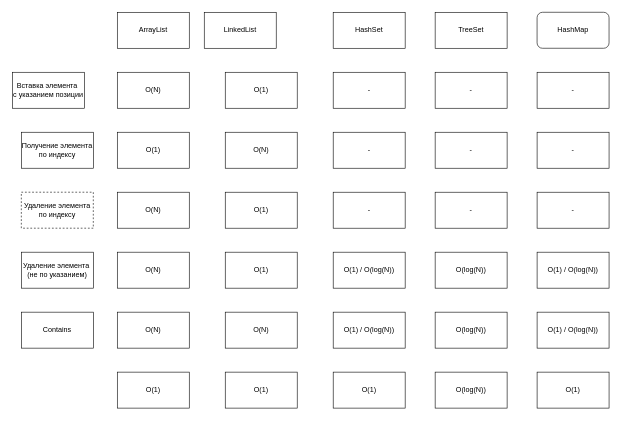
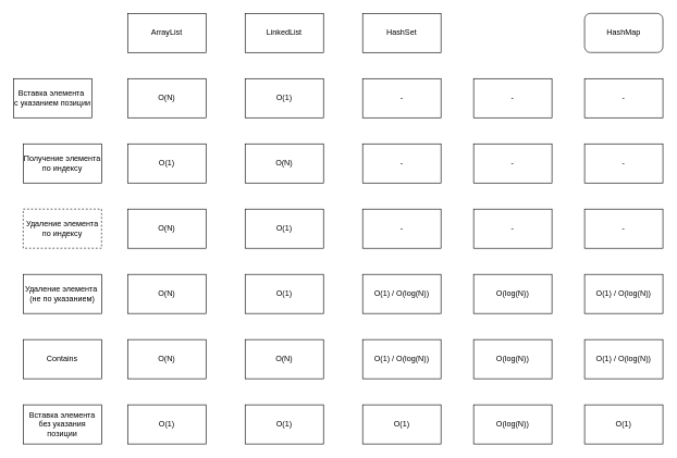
- <mxCell id="39" value="LinkedList" style="rounded=0;whiteSpace=wrap;html=1;" vertex="1" parent="1"><mxGeometry x="340" y="20" width="120" height="60" as="geometry" /></mxCell>
+ <mxCell id="39" value="LinkedList" style="rounded=0;whiteSpace=wrap;html=1;" vertex="1" parent="1"><mxGeometry x="375" width="120" height="60" as="geometry" y="20" /></mxCell>
- <mxCell id="41" value="TreeSet" style="rounded=0;whiteSpace=wrap;html=1;" vertex="1" parent="1"><mxGeometry x="725" width="120" height="60" as="geometry" y="20" /></mxCell>
+ <mxCell id="37" value="Вставка элемента без указания позиции" style="rounded=0;whiteSpace=wrap;html=1;" vertex="1" parent="1"><mxGeometry x="35" y="620" width="120" height="60" as="geometry" /></mxCell>
